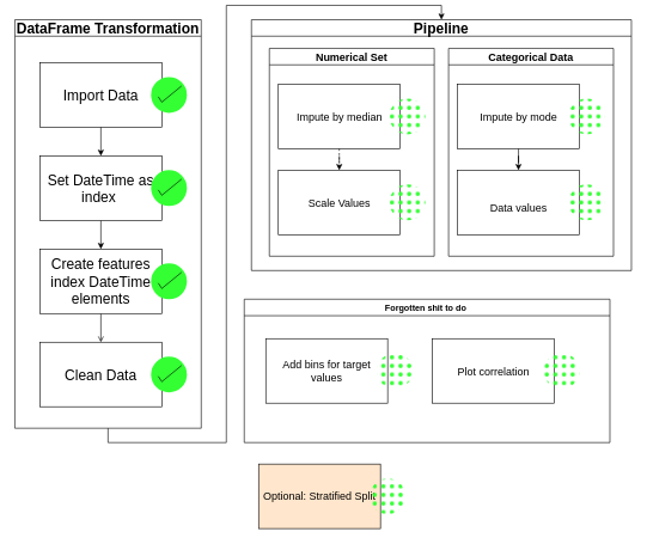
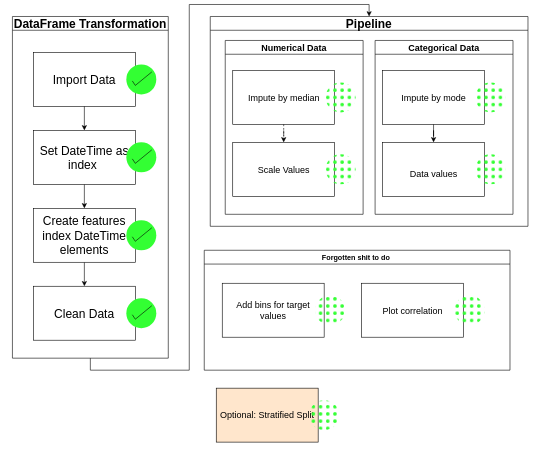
- <mxCell id="16" value="Numerical Set" style="swimlane;whiteSpace=wrap;html=1;fillStyle=dots;strokeColor=default;fontSize=15;fillColor=none;" parent="15" vertex="1"><mxGeometry x="25" y="40" width="230" height="290" as="geometry" /></mxCell>
+ <mxCell id="16" value="Numerical Data" style="swimlane;whiteSpace=wrap;html=1;fillStyle=dots;strokeColor=default;fontSize=15;fillColor=none;" parent="15" vertex="1"><mxGeometry x="25" y="40" width="230" height="290" as="geometry" /></mxCell>
- <mxCell id="8" value="" style="edgeStyle=orthogonalEdgeStyle;rounded=0;orthogonalLoop=1;jettySize=auto;html=1;fontSize=20;endArrow=open;" parent="3" source="9" target="10" edge="1"><mxGeometry relative="1" as="geometry" /></mxCell>
+ <mxCell id="8" value="" style="edgeStyle=orthogonalEdgeStyle;rounded=0;orthogonalLoop=1;jettySize=auto;html=1;fontSize=20;" parent="3" source="9" target="10" edge="1"><mxGeometry relative="1" as="geometry" /></mxCell>
